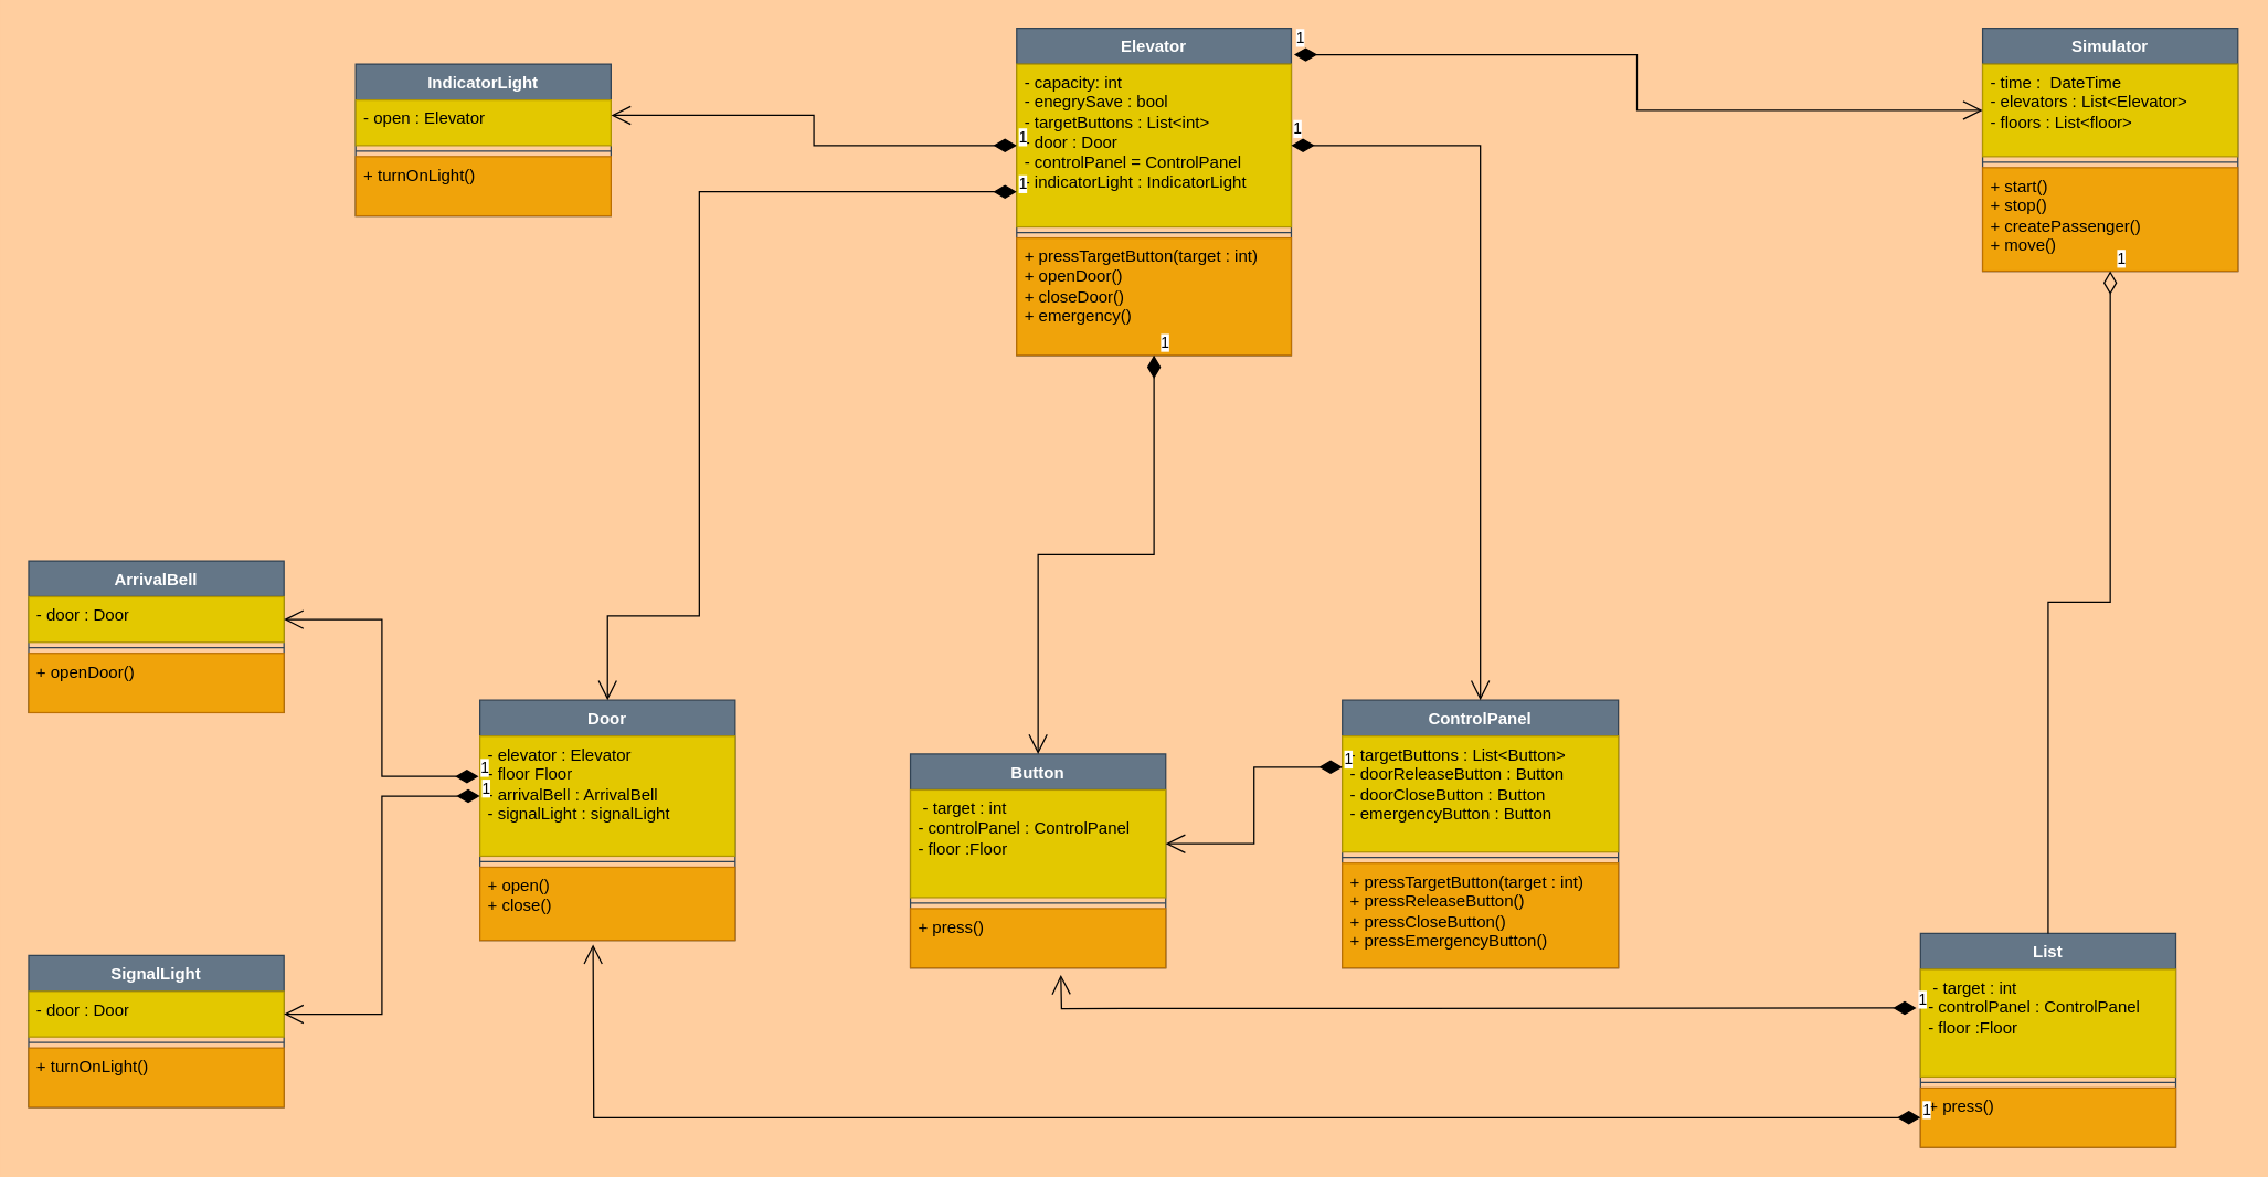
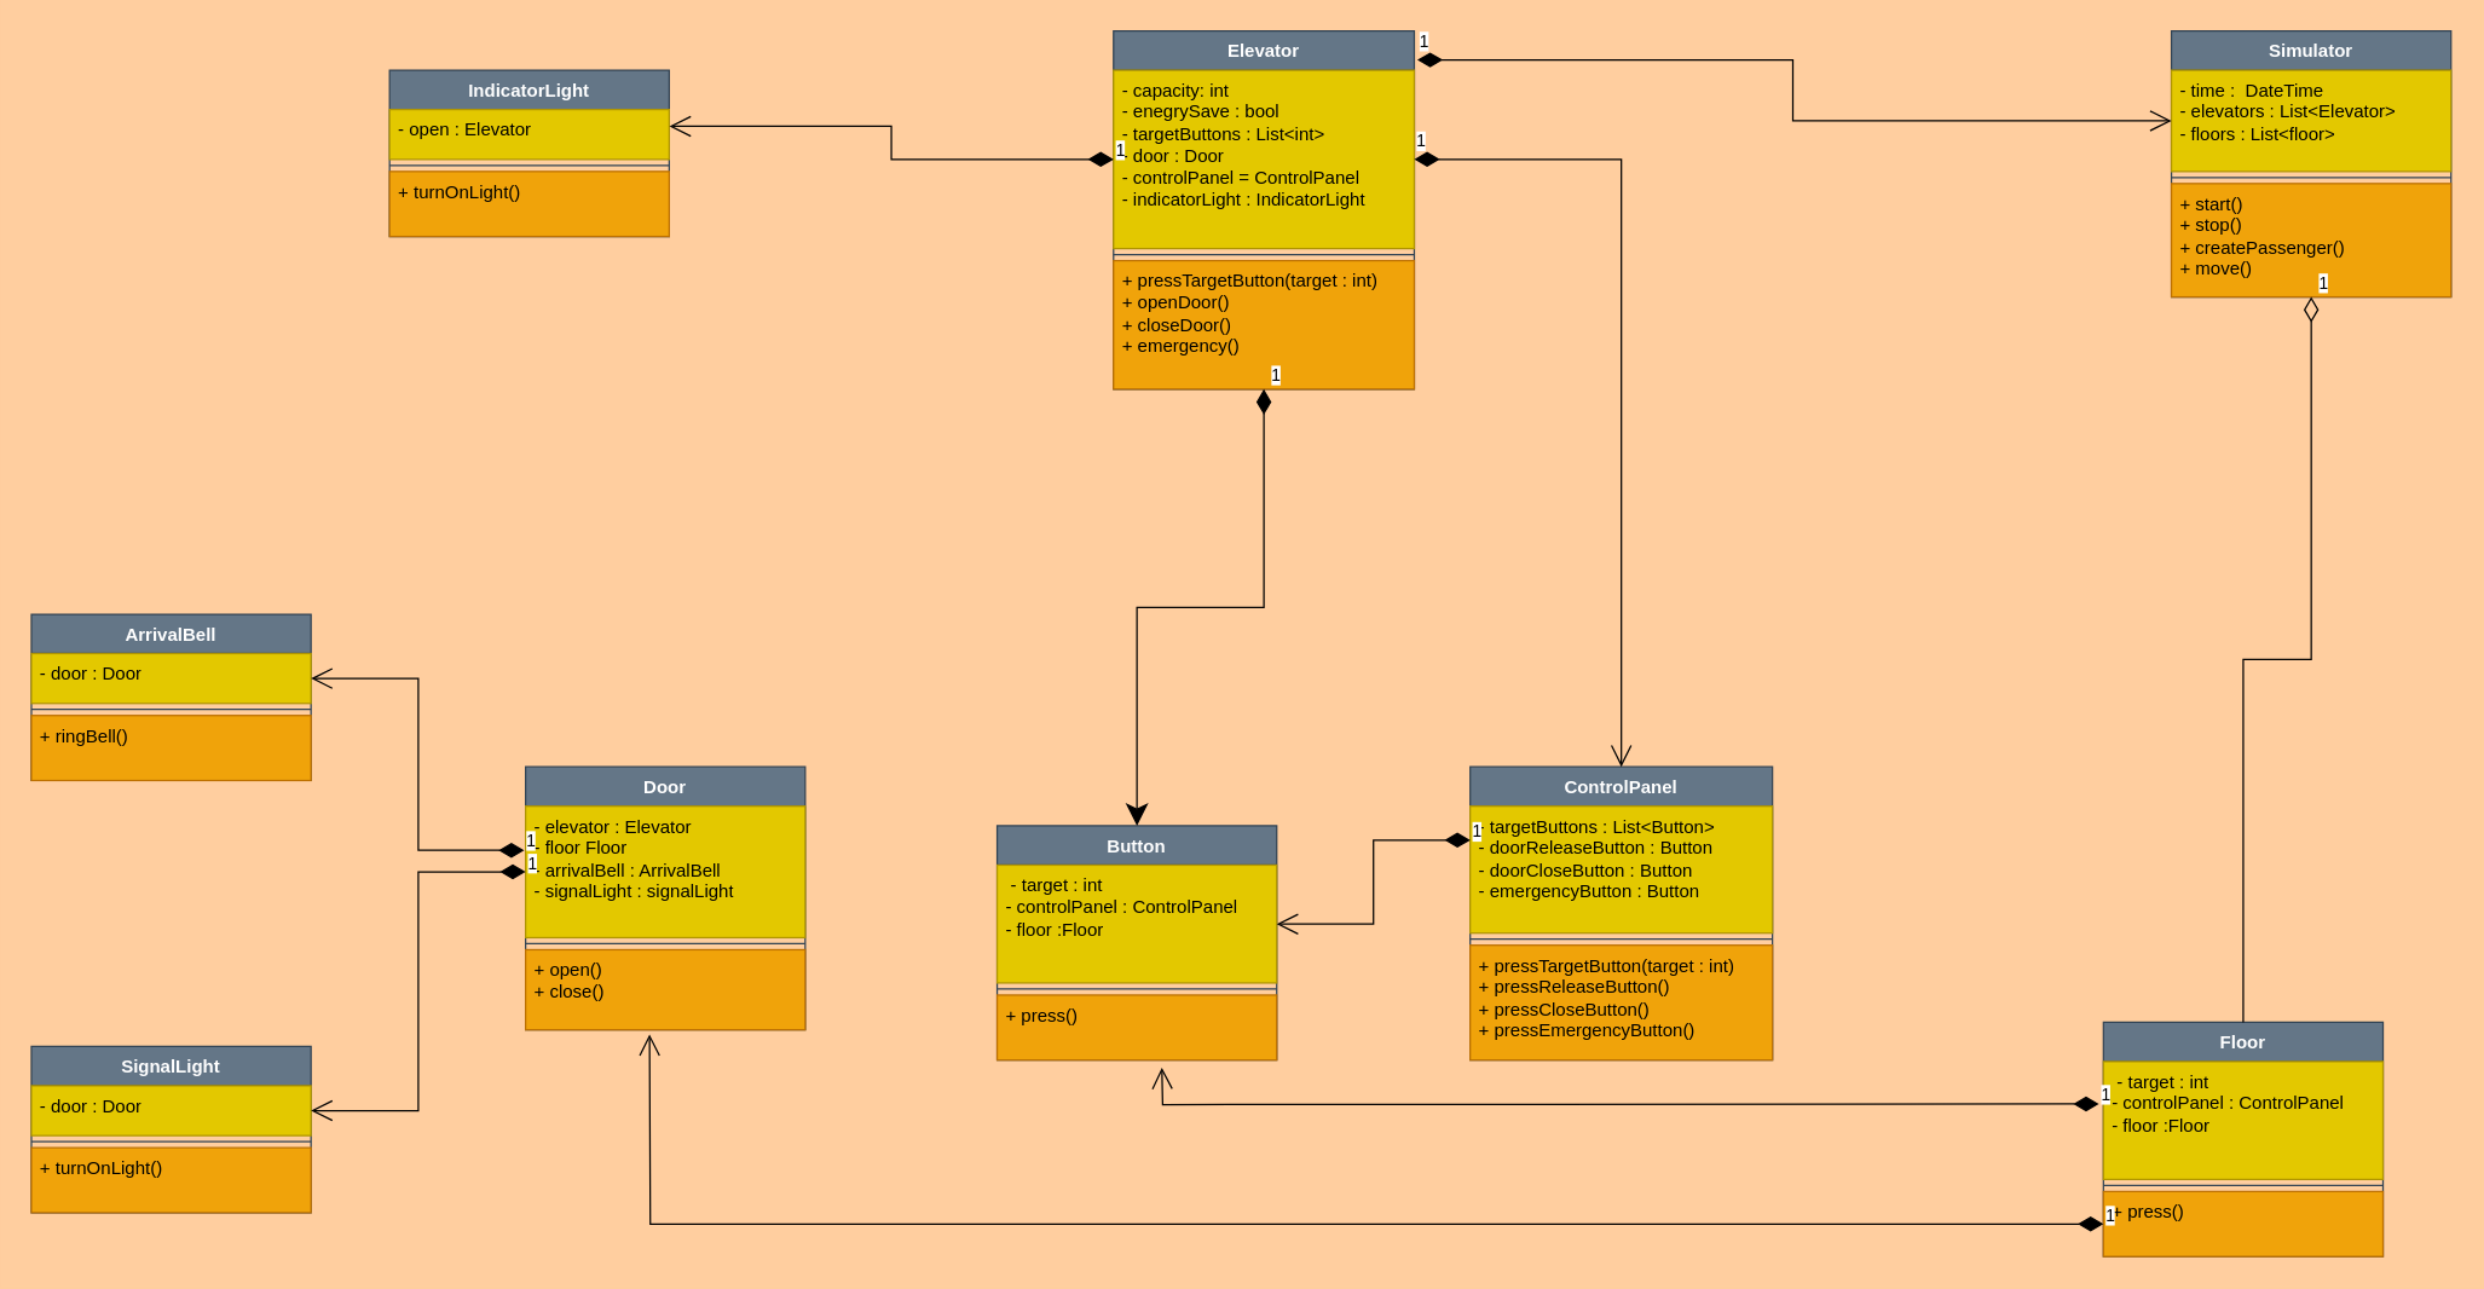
- <mxCell id="39" value="1" style="endArrow=open;html=1;endSize=12;startArrow=diamondThin;startSize=14;startFill=1;edgeStyle=orthogonalEdgeStyle;align=left;verticalAlign=bottom;rounded=0;exitX=0;exitY=0.5;exitDx=0;exitDy=0;entryX=0.5;entryY=0;entryDx=0;entryDy=0;" edge="1" parent="1" source="6" target="10"><mxGeometry x="-1" y="3" relative="1" as="geometry"><mxPoint x="761" y="387" as="sourcePoint" /><mxPoint x="921" y="387" as="targetPoint" /><Array as="points"><mxPoint x="506" y="138" /><mxPoint x="506" y="446" /><mxPoint x="440" y="446" /></Array></mxGeometry></mxCell>
- <mxCell id="21" value="+ openDoor()" style="text;strokeColor=#BD7000;fillColor=#f0a30a;align=left;verticalAlign=top;spacingLeft=4;spacingRight=4;overflow=hidden;rotatable=0;points=[[0,0.5],[1,0.5]];portConstraint=eastwest;whiteSpace=wrap;html=1;fontColor=#000000;" parent="18" vertex="1"><mxGeometry y="67" width="185" height="43" as="geometry" /></mxCell>
+ <mxCell id="21" value="+ ringBell()" style="text;strokeColor=#BD7000;fillColor=#f0a30a;align=left;verticalAlign=top;spacingLeft=4;spacingRight=4;overflow=hidden;rotatable=0;points=[[0,0.5],[1,0.5]];portConstraint=eastwest;whiteSpace=wrap;html=1;fontColor=#000000;" parent="18" vertex="1"><mxGeometry y="67" width="185" height="43" as="geometry" /></mxCell>
- <mxCell id="40" value="1" style="endArrow=open;html=1;endSize=12;startArrow=diamondThin;startSize=14;startFill=1;edgeStyle=orthogonalEdgeStyle;align=left;verticalAlign=bottom;rounded=0;exitX=0.5;exitY=1;exitDx=0;exitDy=0;" edge="1" parent="1" source="6" target="26"><mxGeometry x="-1" y="3" relative="1" as="geometry"><mxPoint x="761" y="387" as="sourcePoint" /><mxPoint x="921" y="387" as="targetPoint" /></mxGeometry></mxCell>
+ <mxCell id="40" value="1" style="endArrow=classic;html=1;endSize=12;startArrow=diamondThin;startSize=14;startFill=1;edgeStyle=orthogonalEdgeStyle;align=left;verticalAlign=bottom;rounded=0;exitX=0.5;exitY=1;exitDx=0;exitDy=0;" edge="1" parent="1" source="6" target="26"><mxGeometry x="-1" y="3" relative="1" as="geometry"><mxPoint x="761" y="387" as="sourcePoint" /><mxPoint x="921" y="387" as="targetPoint" /></mxGeometry></mxCell>
- <mxCell id="30" value="List" style="swimlane;fontStyle=1;align=center;verticalAlign=top;childLayout=stackLayout;horizontal=1;startSize=26;horizontalStack=0;resizeParent=1;resizeParentMax=0;resizeLast=0;collapsible=1;marginBottom=0;whiteSpace=wrap;html=1;fillColor=#647687;fontColor=#ffffff;strokeColor=#314354;" parent="1" vertex="1"><mxGeometry x="1391" y="676" width="185" height="155" as="geometry" /></mxCell>
+ <mxCell id="30" value="Floor" style="swimlane;fontStyle=1;align=center;verticalAlign=top;childLayout=stackLayout;horizontal=1;startSize=26;horizontalStack=0;resizeParent=1;resizeParentMax=0;resizeLast=0;collapsible=1;marginBottom=0;whiteSpace=wrap;html=1;fillColor=#647687;fontColor=#ffffff;strokeColor=#314354;" parent="1" vertex="1"><mxGeometry x="1391" y="676" width="185" height="155" as="geometry" /></mxCell>
